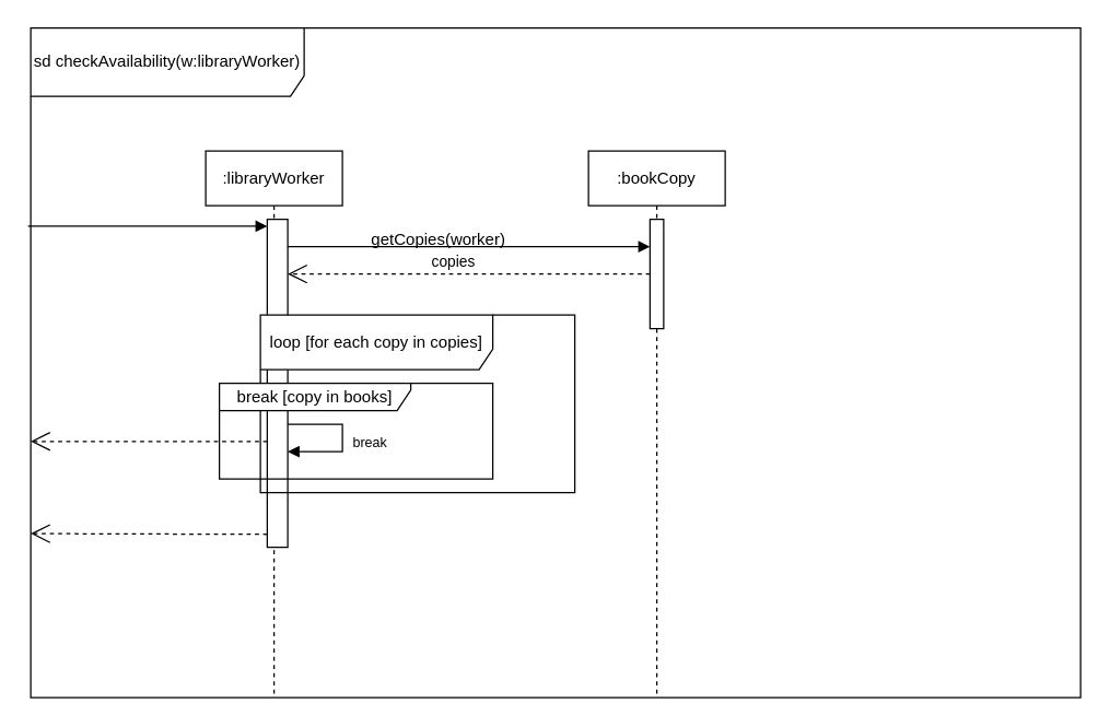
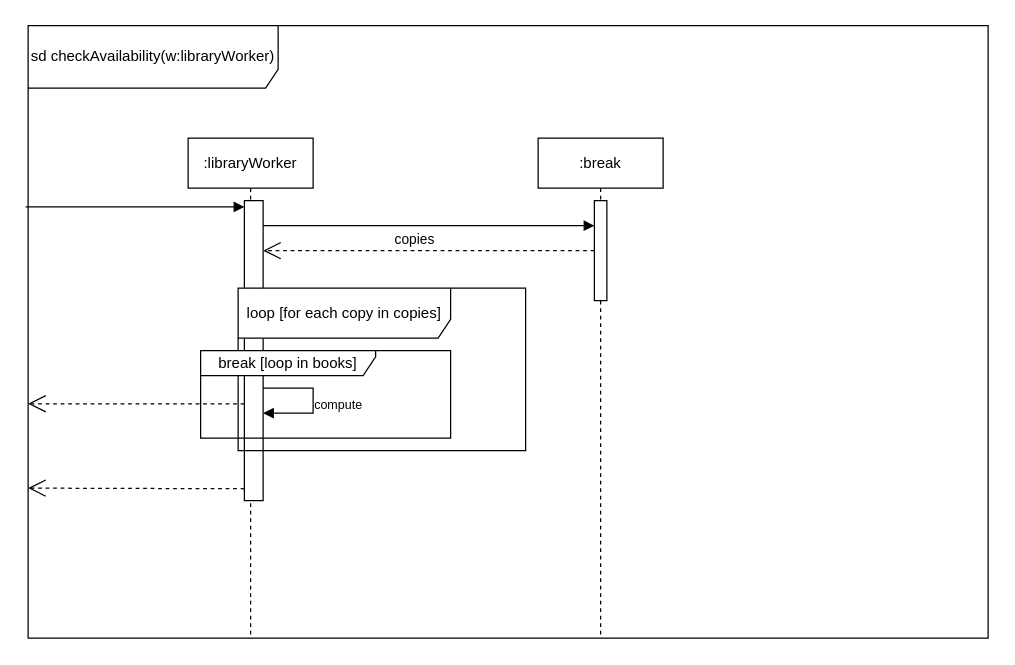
- <mxCell id="6" value=":bookCopy" style="shape=umlLifeline;perimeter=lifelinePerimeter;whiteSpace=wrap;html=1;container=1;dropTarget=0;collapsible=0;recursiveResize=0;outlineConnect=0;portConstraint=eastwest;newEdgeStyle={&quot;curved&quot;:0,&quot;rounded&quot;:0};" parent="1" vertex="1"><mxGeometry x="430" y="110" width="100" height="400" as="geometry" /></mxCell>
+ <mxCell id="6" value=":break" style="shape=umlLifeline;perimeter=lifelinePerimeter;whiteSpace=wrap;html=1;container=1;dropTarget=0;collapsible=0;recursiveResize=0;outlineConnect=0;portConstraint=eastwest;newEdgeStyle={&quot;curved&quot;:0,&quot;rounded&quot;:0};" parent="1" vertex="1"><mxGeometry x="430" y="110" width="100" height="400" as="geometry" /></mxCell>
- <mxCell id="13" value="getCopies(worker)" style="text;html=1;align=center;verticalAlign=middle;resizable=0;points=[];autosize=1;strokeColor=none;fillColor=none;" parent="1" vertex="1"><mxGeometry x="260" y="160" width="120" height="30" as="geometry" /></mxCell>
- <mxCell id="9" value="break [copy in books]" style="shape=umlFrame;whiteSpace=wrap;html=1;pointerEvents=0;width=140;height=20;" parent="1" vertex="1"><mxGeometry x="160" y="280" width="200" height="70" as="geometry" /></mxCell>
+ <mxCell id="9" value="break [loop in books]" style="shape=umlFrame;whiteSpace=wrap;html=1;pointerEvents=0;width=140;height=20;" parent="1" vertex="1"><mxGeometry x="160" y="280" width="200" height="70" as="geometry" /></mxCell>
- <mxCell id="10" value="&lt;font style=&quot;font-size: 10px;&quot;&gt;break&lt;/font&gt;" style="text;html=1;align=center;verticalAlign=middle;resizable=0;points=[];autosize=1;strokeColor=none;fillColor=none;" parent="1" vertex="1"><mxGeometry x="240" y="308" width="60" height="30" as="geometry" /></mxCell>
+ <mxCell id="10" value="&lt;font style=&quot;font-size: 10px;&quot;&gt;compute&lt;/font&gt;" style="text;html=1;align=center;verticalAlign=middle;resizable=0;points=[];autosize=1;strokeColor=none;fillColor=none;" parent="1" vertex="1"><mxGeometry x="240" y="308" width="60" height="30" as="geometry" /></mxCell>
